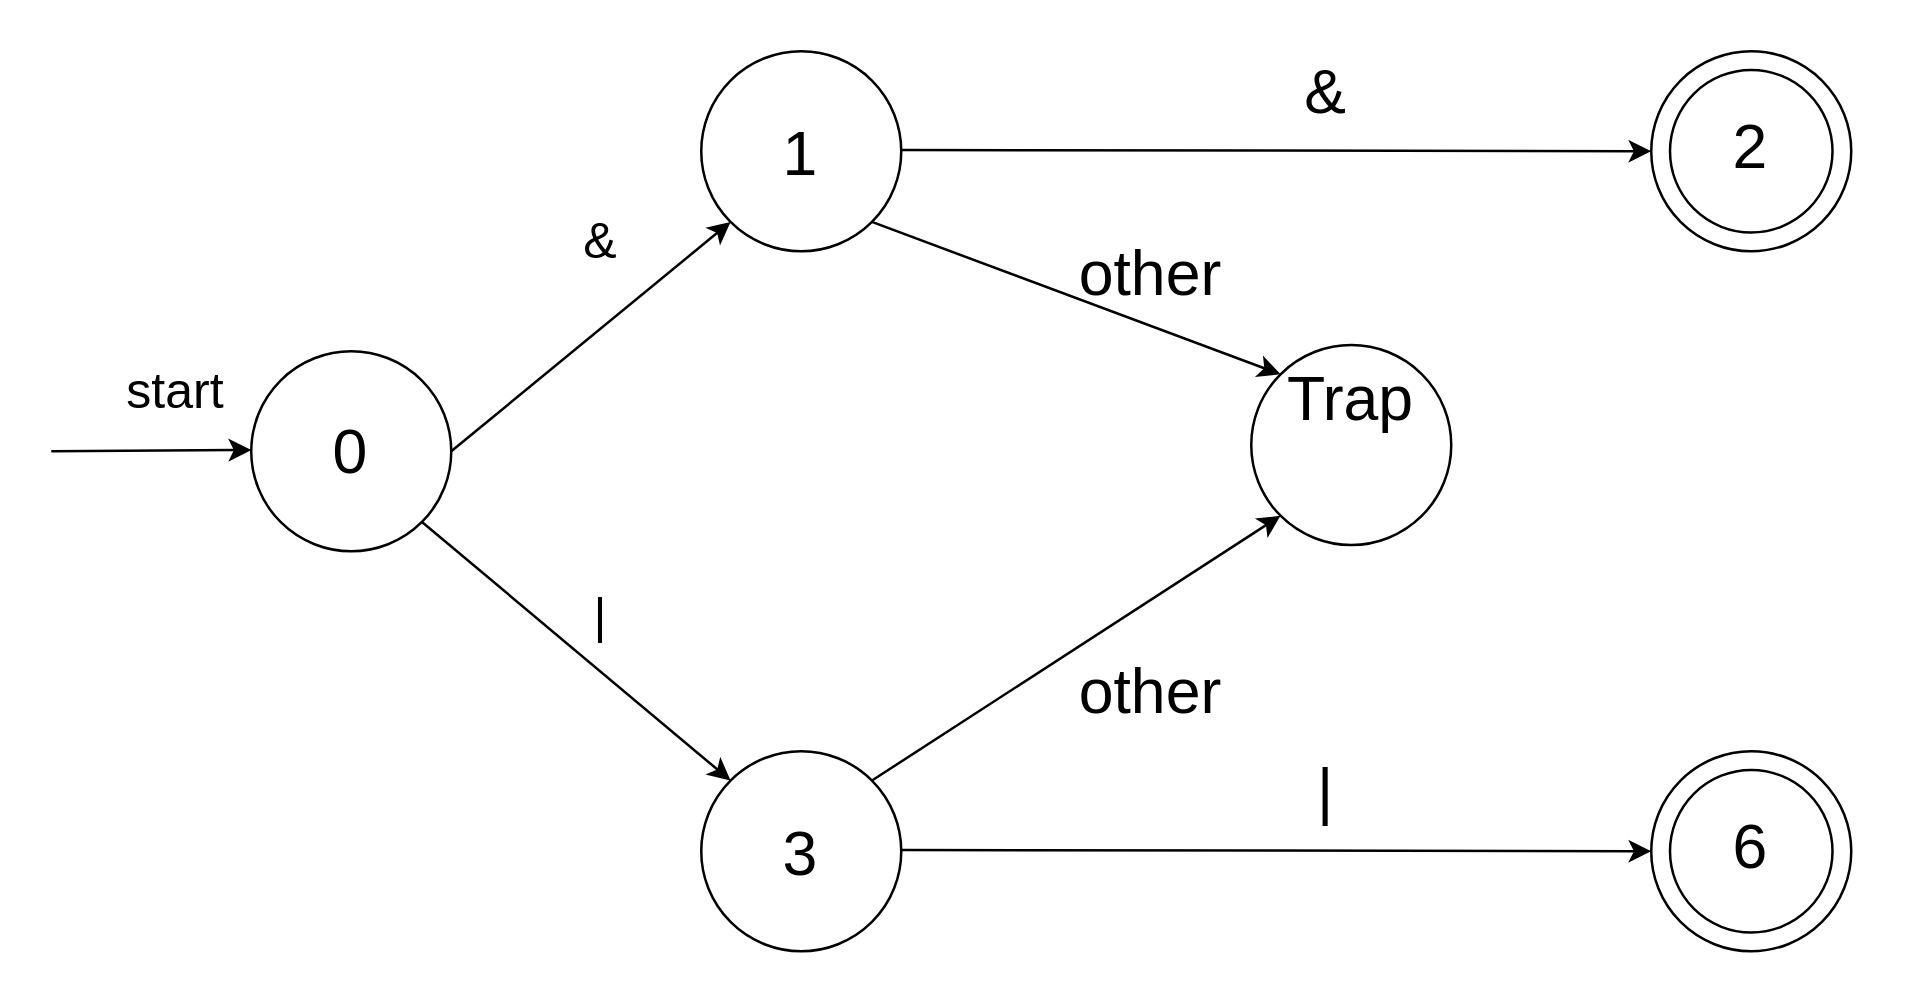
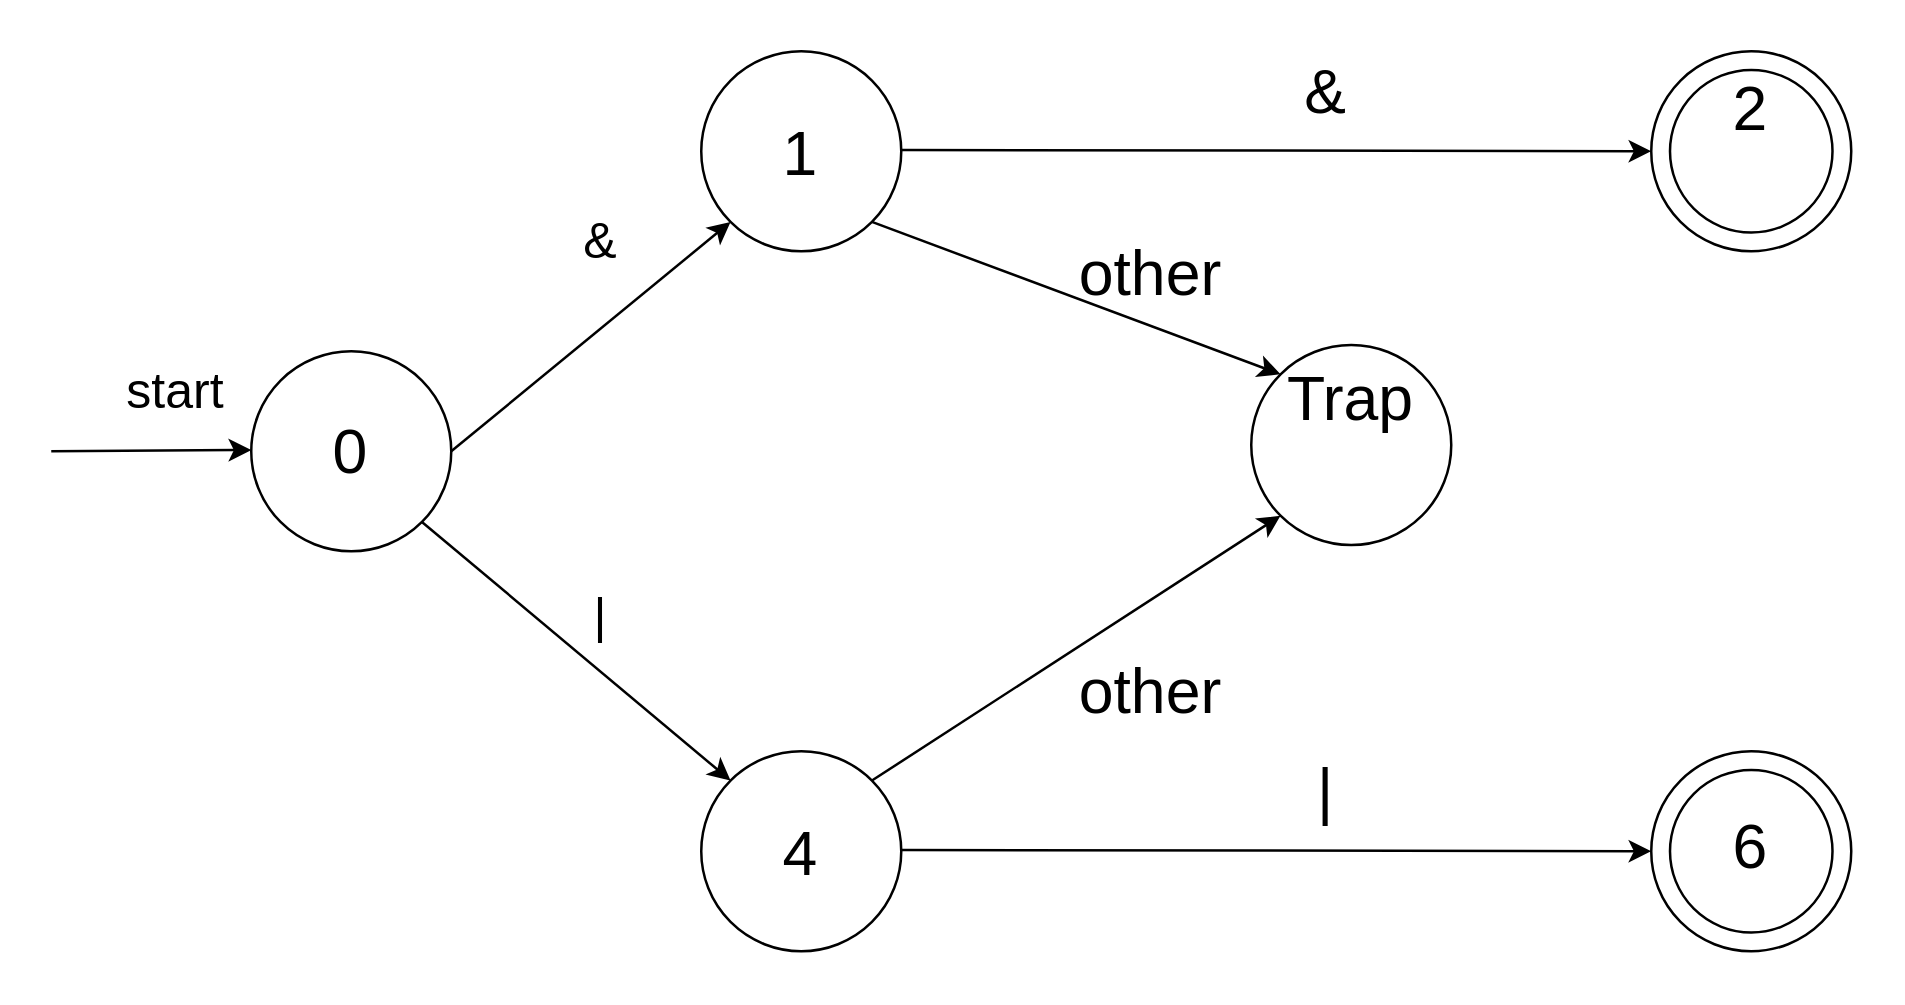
- <mxCell id="6" value="&lt;p style=&quot;line-height: 100%;&quot;&gt;&lt;font style=&quot;font-size: 25px;&quot;&gt;2&lt;/font&gt;&lt;/p&gt;" style="text;strokeColor=none;align=center;fillColor=none;html=1;verticalAlign=middle;whiteSpace=wrap;rounded=0;" parent="1" vertex="1"><mxGeometry x="670" y="45" width="60" height="30" as="geometry" /></mxCell>
+ <mxCell id="6" value="&lt;p style=&quot;line-height: 100%;&quot;&gt;&lt;font style=&quot;font-size: 25px;&quot;&gt;2&lt;/font&gt;&lt;/p&gt;" style="text;strokeColor=none;align=center;fillColor=none;html=1;verticalAlign=middle;whiteSpace=wrap;rounded=0;" parent="1" vertex="1"><mxGeometry x="670" y="30" width="60" height="30" as="geometry" /></mxCell>
- <mxCell id="23" value="&lt;font style=&quot;font-size: 25px;&quot;&gt;3&lt;/font&gt;" style="text;strokeColor=none;align=center;fillColor=none;html=1;verticalAlign=middle;whiteSpace=wrap;rounded=0;" parent="1" vertex="1"><mxGeometry x="290" y="325" width="60" height="30" as="geometry" /></mxCell>
+ <mxCell id="23" value="&lt;font style=&quot;font-size: 25px;&quot;&gt;4&lt;/font&gt;" style="text;strokeColor=none;align=center;fillColor=none;html=1;verticalAlign=middle;whiteSpace=wrap;rounded=0;" parent="1" vertex="1"><mxGeometry x="290" y="325" width="60" height="30" as="geometry" /></mxCell>
